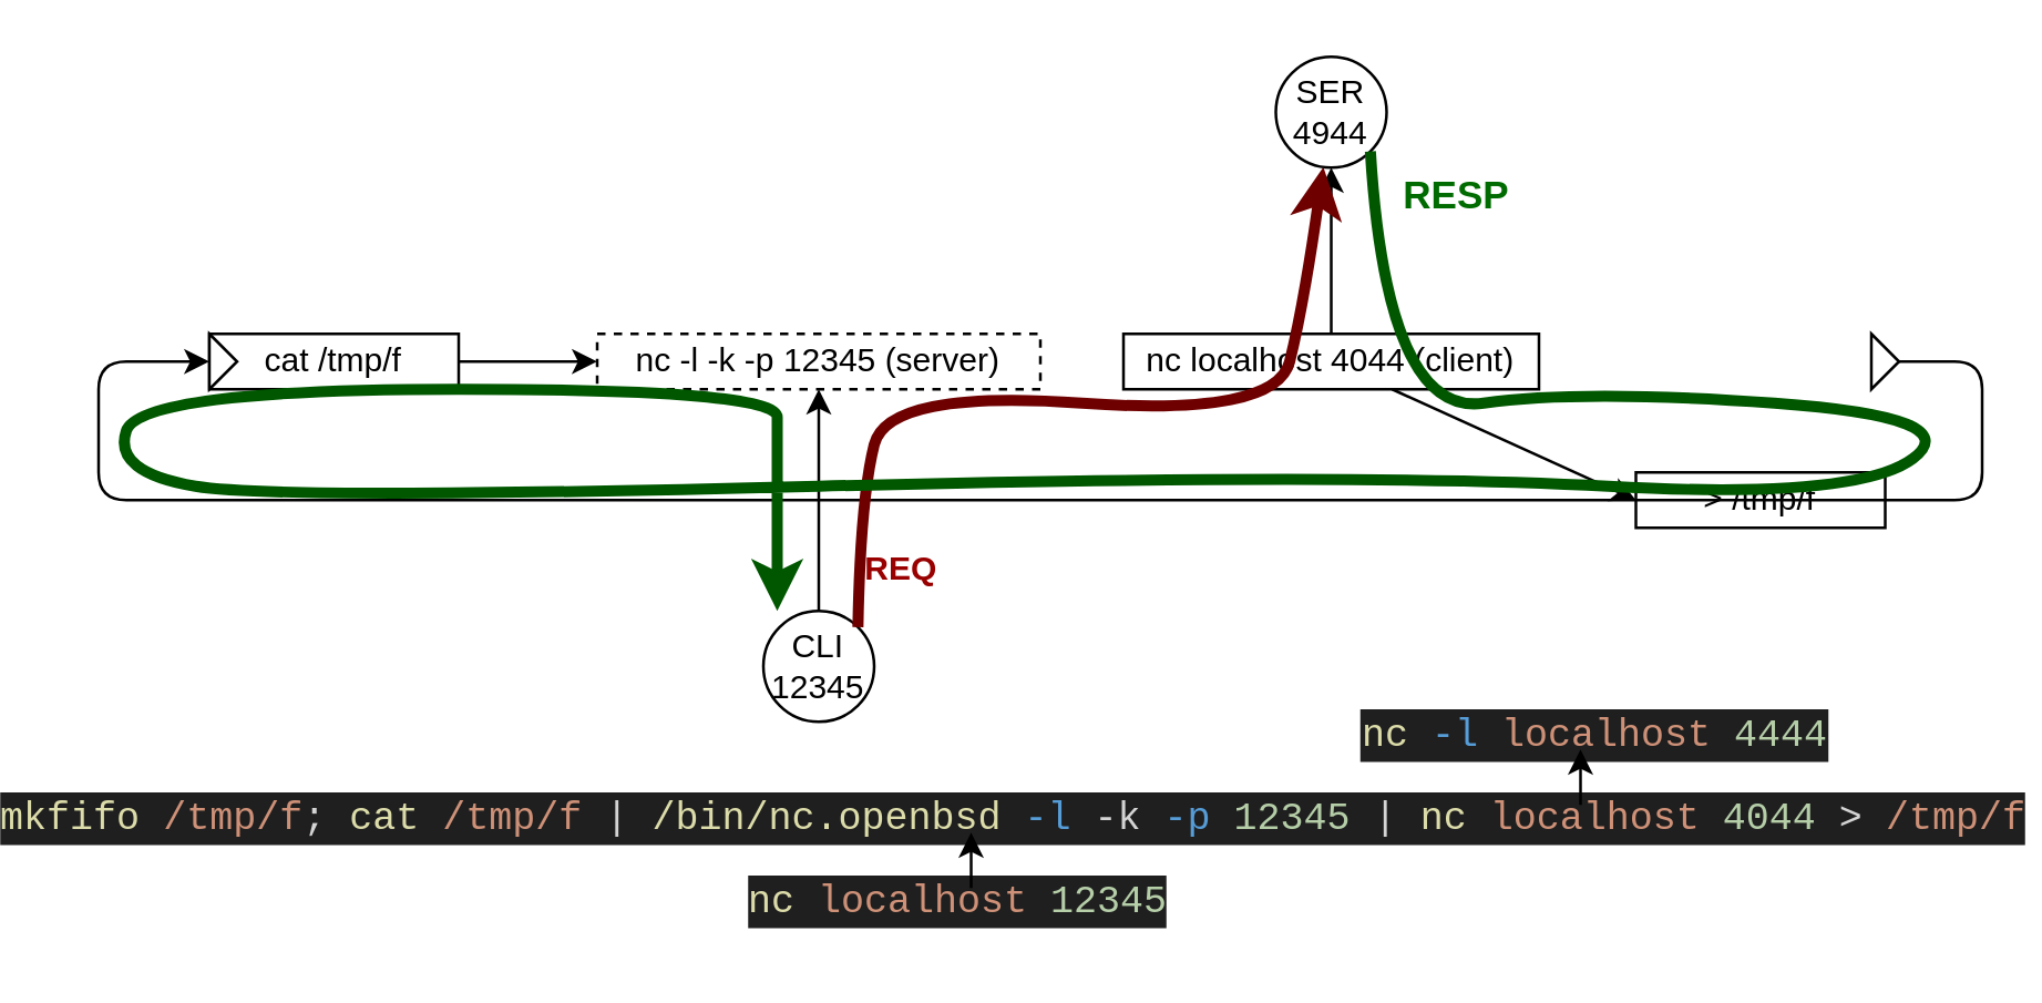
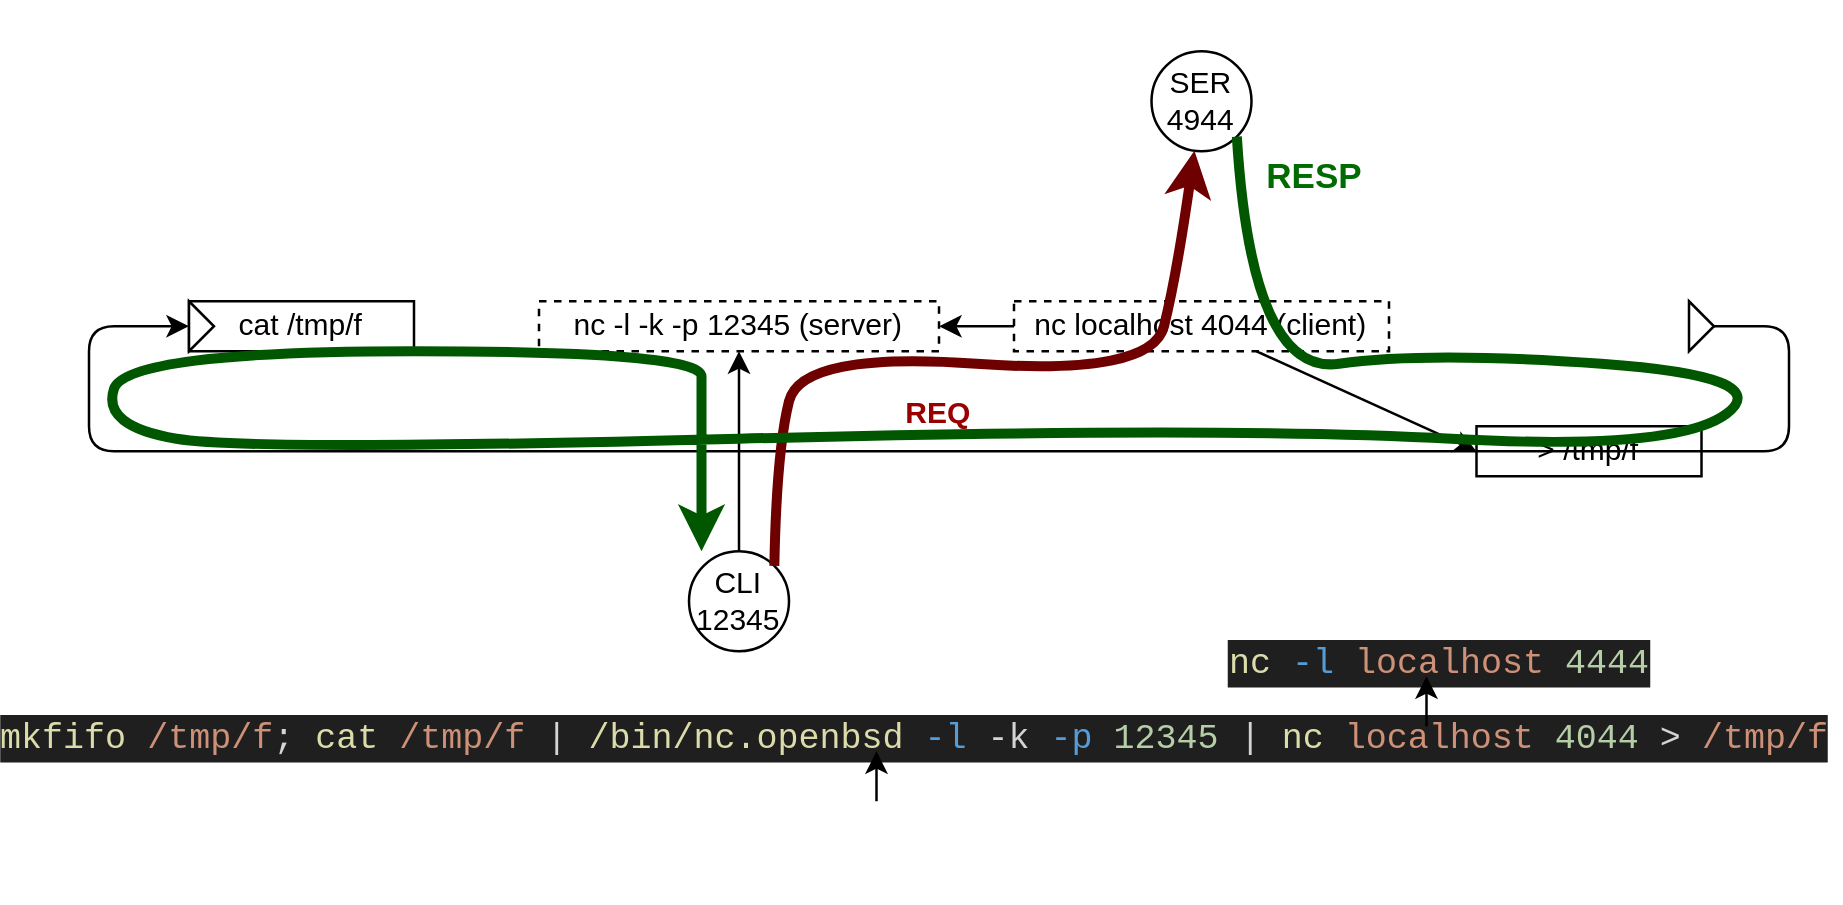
- <mxCell id="4" style="edgeStyle=orthogonalEdgeStyle;html=1;entryX=0.5;entryY=1;entryDx=0;entryDy=0;" edge="1" parent="1" source="5" target="15"><mxGeometry relative="1" as="geometry" /></mxCell>
+ <mxCell id="4" style="edgeStyle=orthogonalEdgeStyle;html=1;" edge="1" parent="1" source="5" target="2"><mxGeometry relative="1" as="geometry" /></mxCell>
- <mxCell id="12" style="edgeStyle=none;html=1;entryX=0;entryY=0.5;entryDx=0;entryDy=0;" edge="1" parent="1" source="10" target="2"><mxGeometry relative="1" as="geometry" /></mxCell>
- <mxCell id="5" value="nc localhost 4044 (client)" style="rounded=0;whiteSpace=wrap;html=1;" vertex="1" parent="1"><mxGeometry x="405" y="120" width="150" height="20" as="geometry" /></mxCell>
+ <mxCell id="5" value="nc localhost 4044 (client)" style="rounded=0;whiteSpace=wrap;html=1;dashed=1;" vertex="1" parent="1"><mxGeometry x="405" y="120" width="150" height="20" as="geometry" /></mxCell>
- <mxCell id="18" value="&lt;font style=&quot;font-size: 12px;&quot;&gt;REQ&lt;/font&gt;" style="text;html=1;align=center;verticalAlign=middle;whiteSpace=wrap;rounded=0;fontColor=#990000;fontStyle=1;fontSize=12;" vertex="1" parent="1"><mxGeometry x="300" y="190" width="50" height="30" as="geometry" /></mxCell>
+ <mxCell id="18" value="&lt;font style=&quot;font-size: 12px;&quot;&gt;REQ&lt;/font&gt;" style="text;html=1;align=center;verticalAlign=middle;whiteSpace=wrap;rounded=0;fontColor=#990000;fontStyle=1;fontSize=12;" vertex="1" parent="1"><mxGeometry x="350" y="150" width="50" height="30" as="geometry" /></mxCell>
- <mxCell id="22" value="&lt;div style=&quot;color: rgb(204, 204, 204); background-color: rgb(31, 31, 31); font-family: Consolas, &amp;quot;Courier New&amp;quot;, monospace; line-height: 19px;&quot;&gt;&lt;span style=&quot;color: #dcdcaa;&quot;&gt;nc&lt;/span&gt;&lt;span style=&quot;color: #d4d4d4;&quot;&gt; &lt;/span&gt;&lt;span style=&quot;color: #ce9178;&quot;&gt;localhost&lt;/span&gt;&lt;span style=&quot;color: #d4d4d4;&quot;&gt; &lt;/span&gt;&lt;span style=&quot;color: #b5cea8;&quot;&gt;12345&lt;/span&gt;&lt;/div&gt;" style="text;html=1;align=center;verticalAlign=middle;resizable=0;points=[];autosize=1;strokeColor=none;fillColor=none;fontSize=14;fontColor=#006B00;" vertex="1" parent="20"><mxGeometry x="245" y="60" width="160" height="30" as="geometry" /></mxCell>
